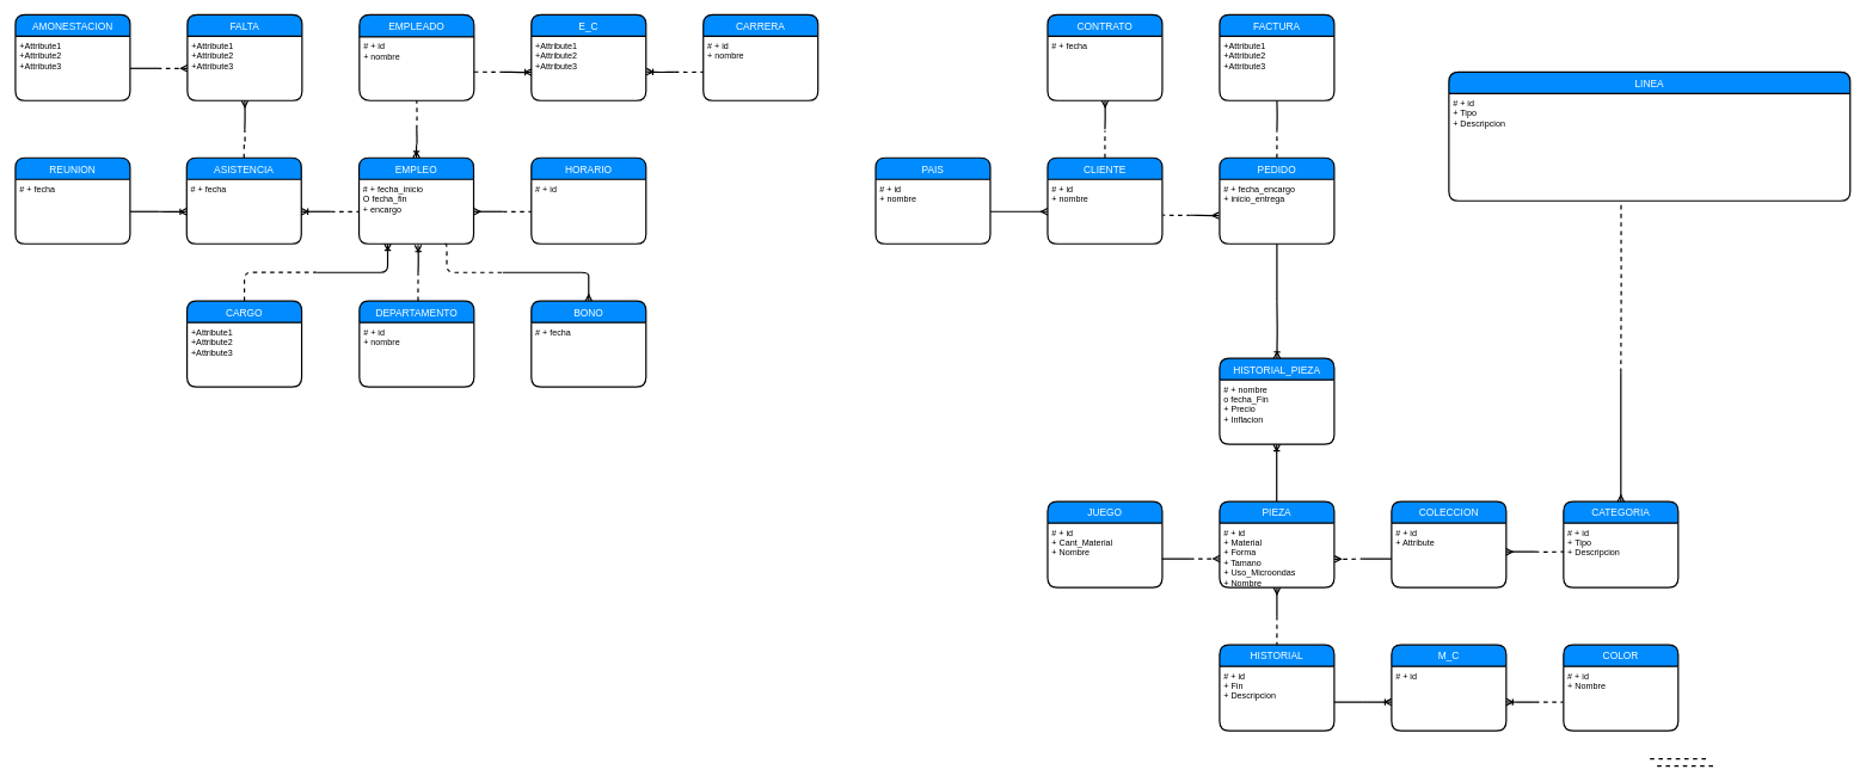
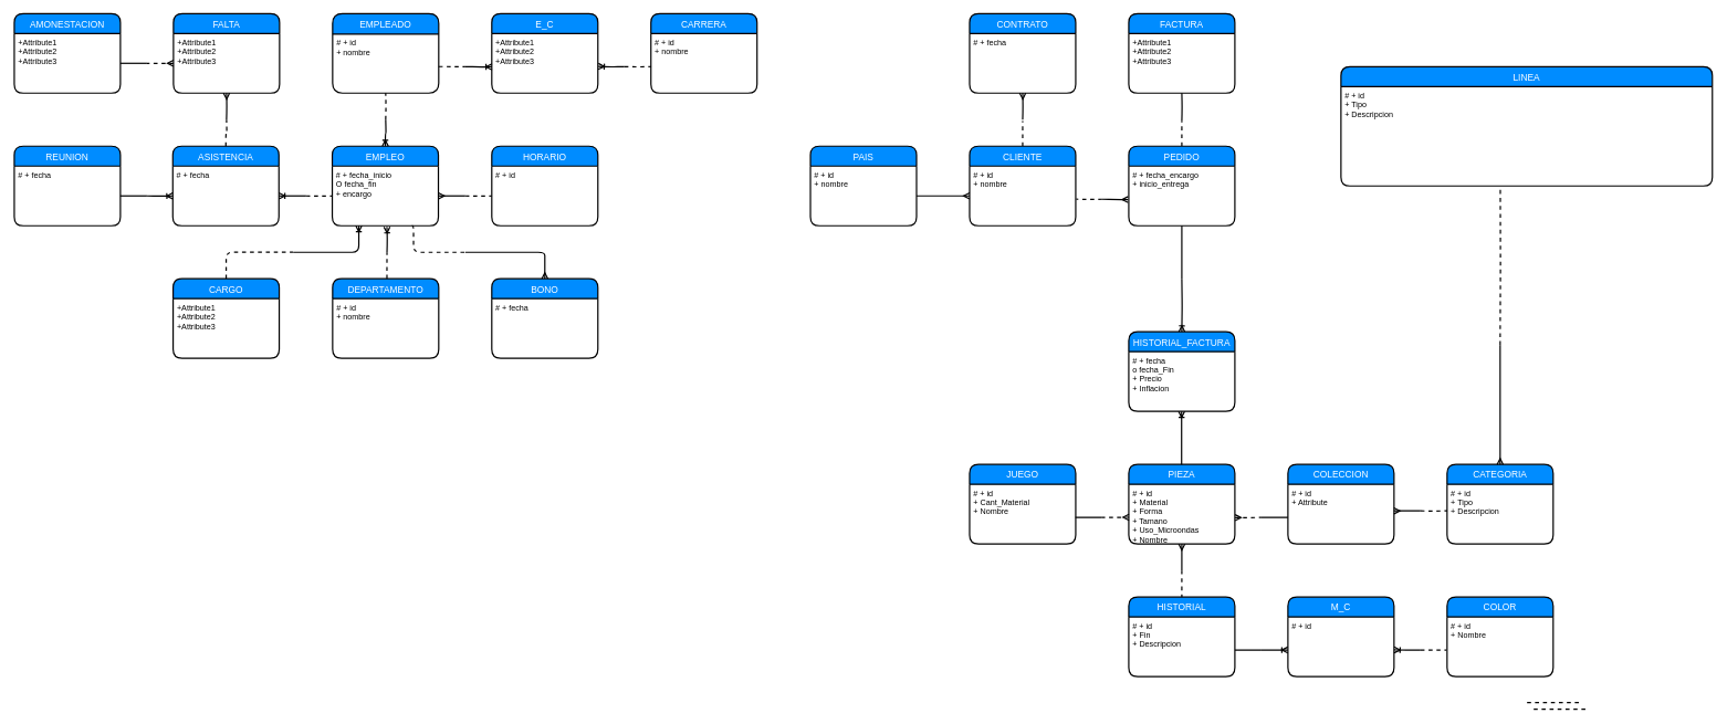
- <mxCell id="87" value="HISTORIAL_PIEZA" style="swimlane;childLayout=stackLayout;horizontal=1;startSize=30;horizontalStack=0;fillColor=#008cff;fontColor=#FFFFFF;rounded=1;fontSize=14;fontStyle=0;strokeWidth=2;resizeParent=0;resizeLast=1;shadow=0;dashed=0;align=center;" parent="1" vertex="1"><mxGeometry x="1701" y="500" width="160" height="120" as="geometry" /></mxCell>
+ <mxCell id="87" value="HISTORIAL_FACTURA" style="swimlane;childLayout=stackLayout;horizontal=1;startSize=30;horizontalStack=0;fillColor=#008cff;fontColor=#FFFFFF;rounded=1;fontSize=14;fontStyle=0;strokeWidth=2;resizeParent=0;resizeLast=1;shadow=0;dashed=0;align=center;" parent="1" vertex="1"><mxGeometry x="1701" y="500" width="160" height="120" as="geometry" /></mxCell>
- <mxCell id="88" value="# + nombre&#10;o fecha_Fin&#10;+ Precio&#10;+ Inflacion&#10;" style="align=left;strokeColor=none;fillColor=none;spacingLeft=4;fontSize=12;verticalAlign=top;resizable=0;rotatable=0;part=1;" parent="87" vertex="1"><mxGeometry y="30" width="160" height="90" as="geometry" /></mxCell>
+ <mxCell id="88" value="# + fecha&#10;o fecha_Fin&#10;+ Precio&#10;+ Inflacion&#10;" style="align=left;strokeColor=none;fillColor=none;spacingLeft=4;fontSize=12;verticalAlign=top;resizable=0;rotatable=0;part=1;" parent="87" vertex="1"><mxGeometry y="30" width="160" height="90" as="geometry" /></mxCell>
